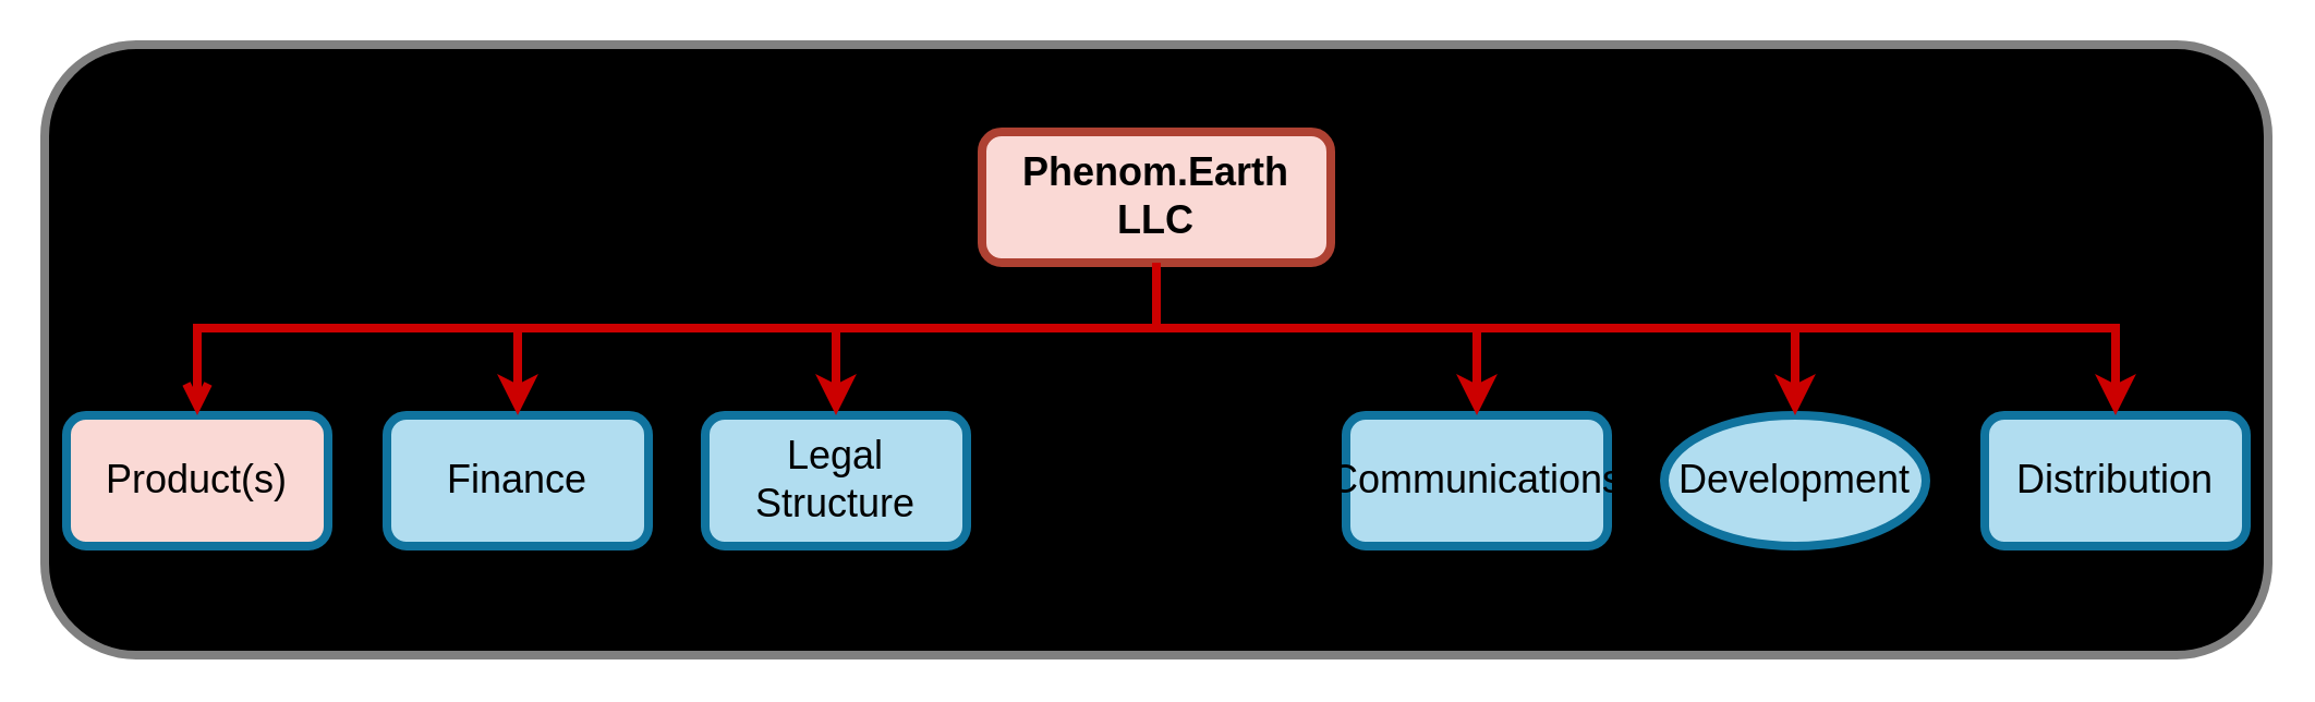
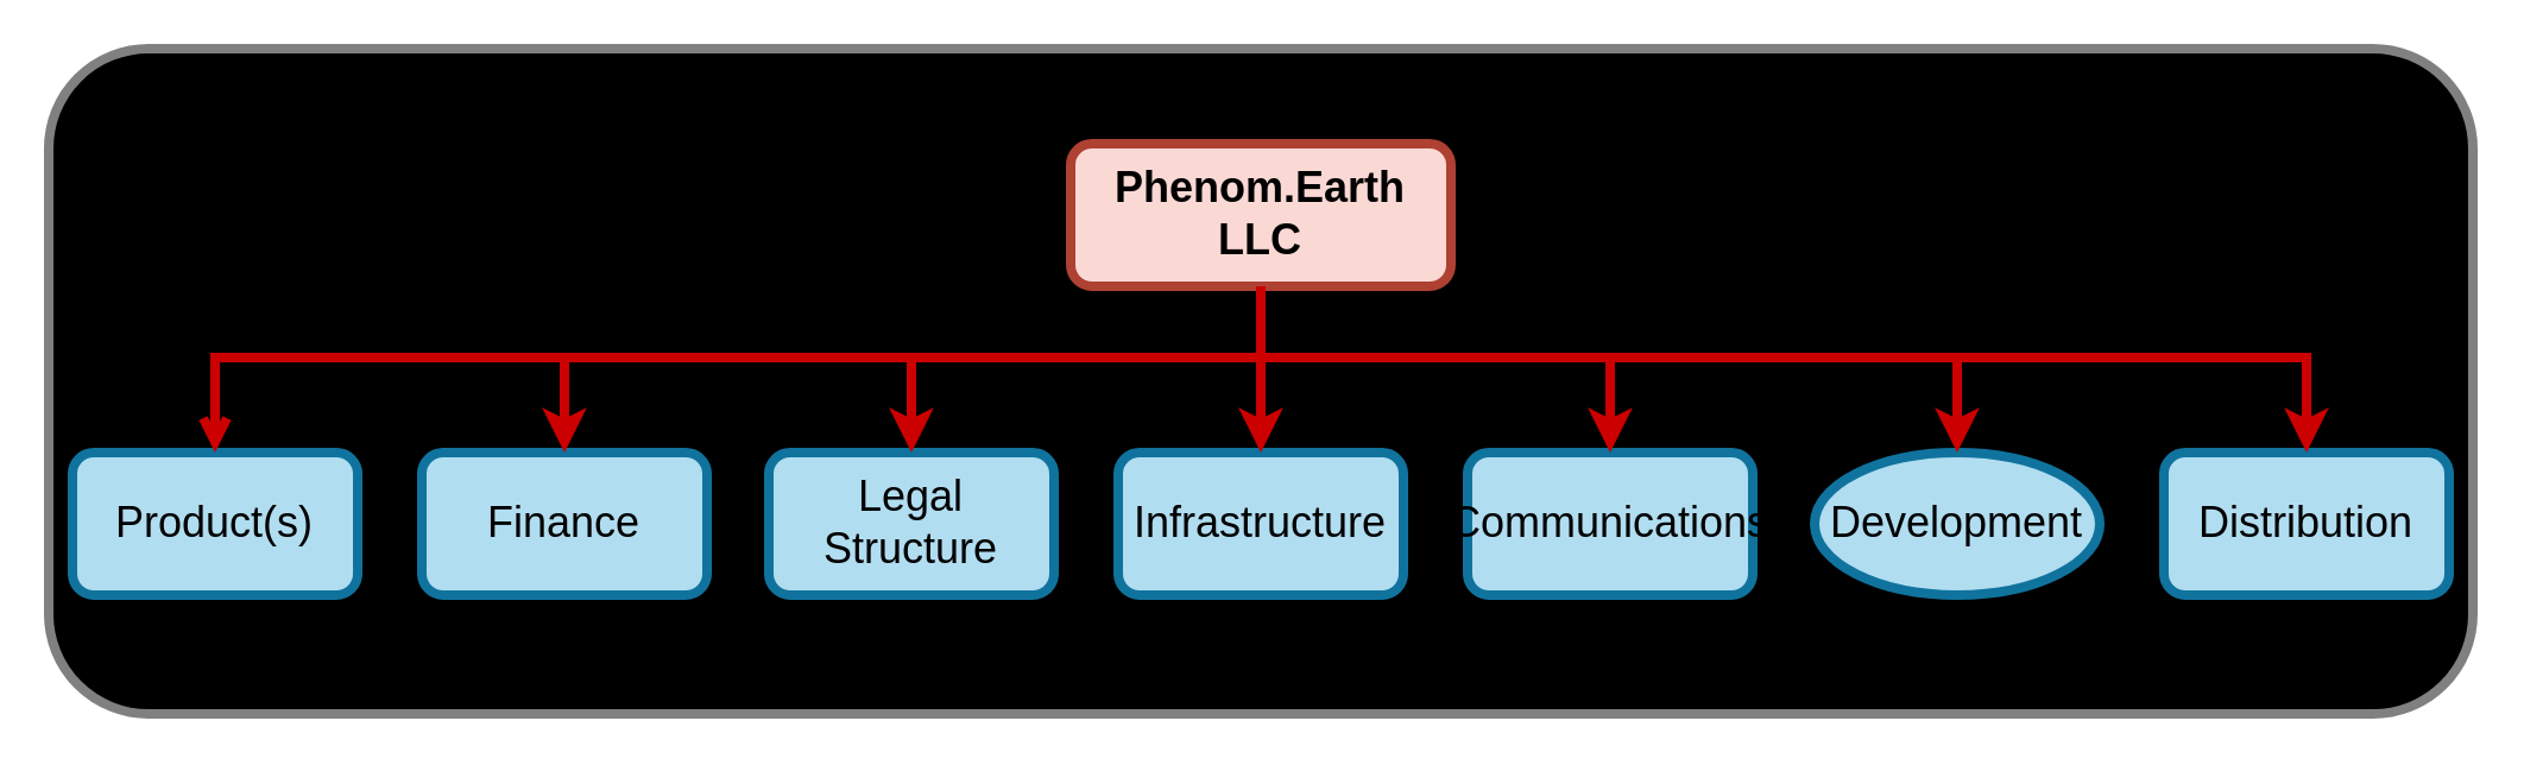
+ <mxCell id="13" value="" style="edgeStyle=orthogonalEdgeStyle;rounded=0;orthogonalLoop=1;jettySize=auto;html=1;exitX=0.5;exitY=1;exitDx=0;exitDy=0;entryX=0.5;entryY=0;entryDx=0;entryDy=0;strokeColor=#CC0000;strokeWidth=4;" parent="3" source="4" target="6" edge="1"><mxGeometry relative="1" as="geometry"><Array as="points"><mxPoint x="670" y="150" /><mxPoint x="550" y="150" /></Array></mxGeometry></mxCell>
- <mxCell id="10" value="Product(s)" style="rounded=1;whiteSpace=wrap;html=1;fillColor=#fad9d5;strokeColor=#10739e;fontSize=18;strokeWidth=4;" parent="3" vertex="1"><mxGeometry x="30" y="190" width="120" height="60" as="geometry" /></mxCell>
+ <mxCell id="10" value="Product(s)" style="rounded=1;whiteSpace=wrap;html=1;fillColor=#b1ddf0;strokeColor=#10739e;fontSize=18;strokeWidth=4;" parent="3" vertex="1"><mxGeometry x="30" y="190" width="120" height="60" as="geometry" /></mxCell>
+ <mxCell id="6" value="Infrastructure" style="rounded=1;whiteSpace=wrap;html=1;fillColor=#b1ddf0;strokeColor=#10739e;fontSize=18;strokeWidth=4;" parent="3" vertex="1"><mxGeometry x="470" y="190" width="120" height="60" as="geometry" /></mxCell>
